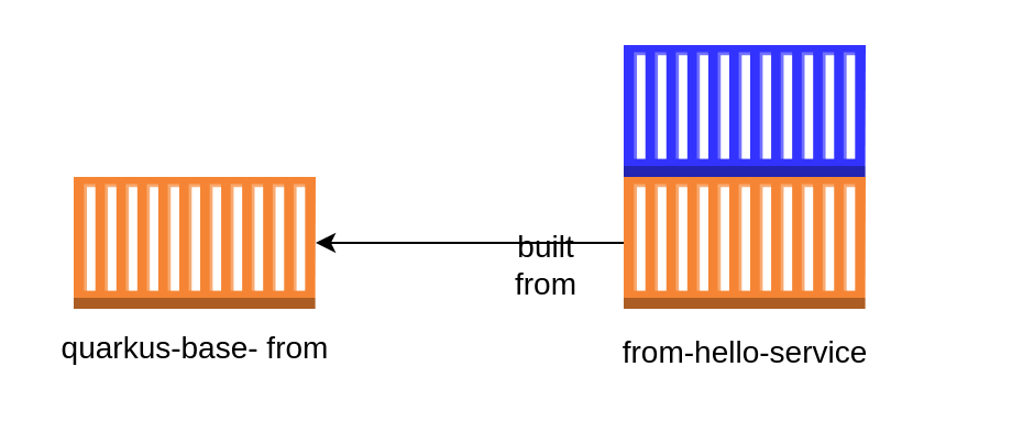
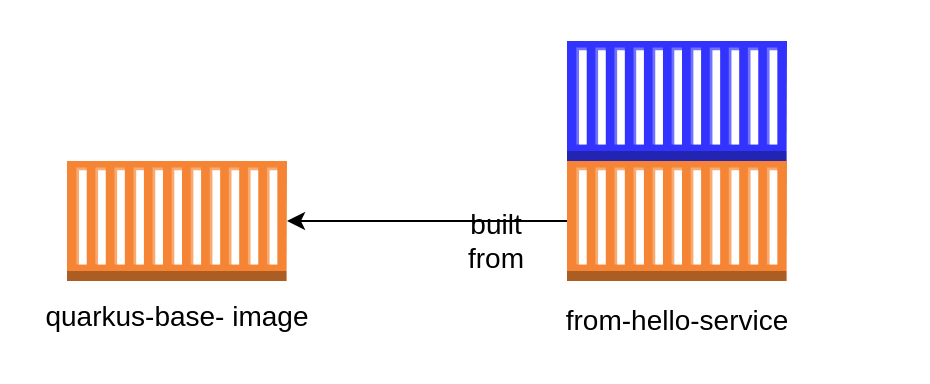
- <mxCell id="4" value="&lt;font style=&quot;font-size: 14px&quot;&gt;quarkus-base- from&lt;/font&gt;" style="text;html=1;strokeColor=none;fillColor=none;align=center;verticalAlign=middle;whiteSpace=wrap;rounded=0;" parent="2" vertex="1"><mxGeometry x="-12.5" y="68" width="135" height="20" as="geometry" /></mxCell>
+ <mxCell id="4" value="&lt;font style=&quot;font-size: 14px&quot;&gt;quarkus-base- image&lt;/font&gt;" style="text;html=1;strokeColor=none;fillColor=none;align=center;verticalAlign=middle;whiteSpace=wrap;rounded=0;" parent="2" vertex="1"><mxGeometry x="-12.5" y="68" width="135" height="20" as="geometry" /></mxCell>
